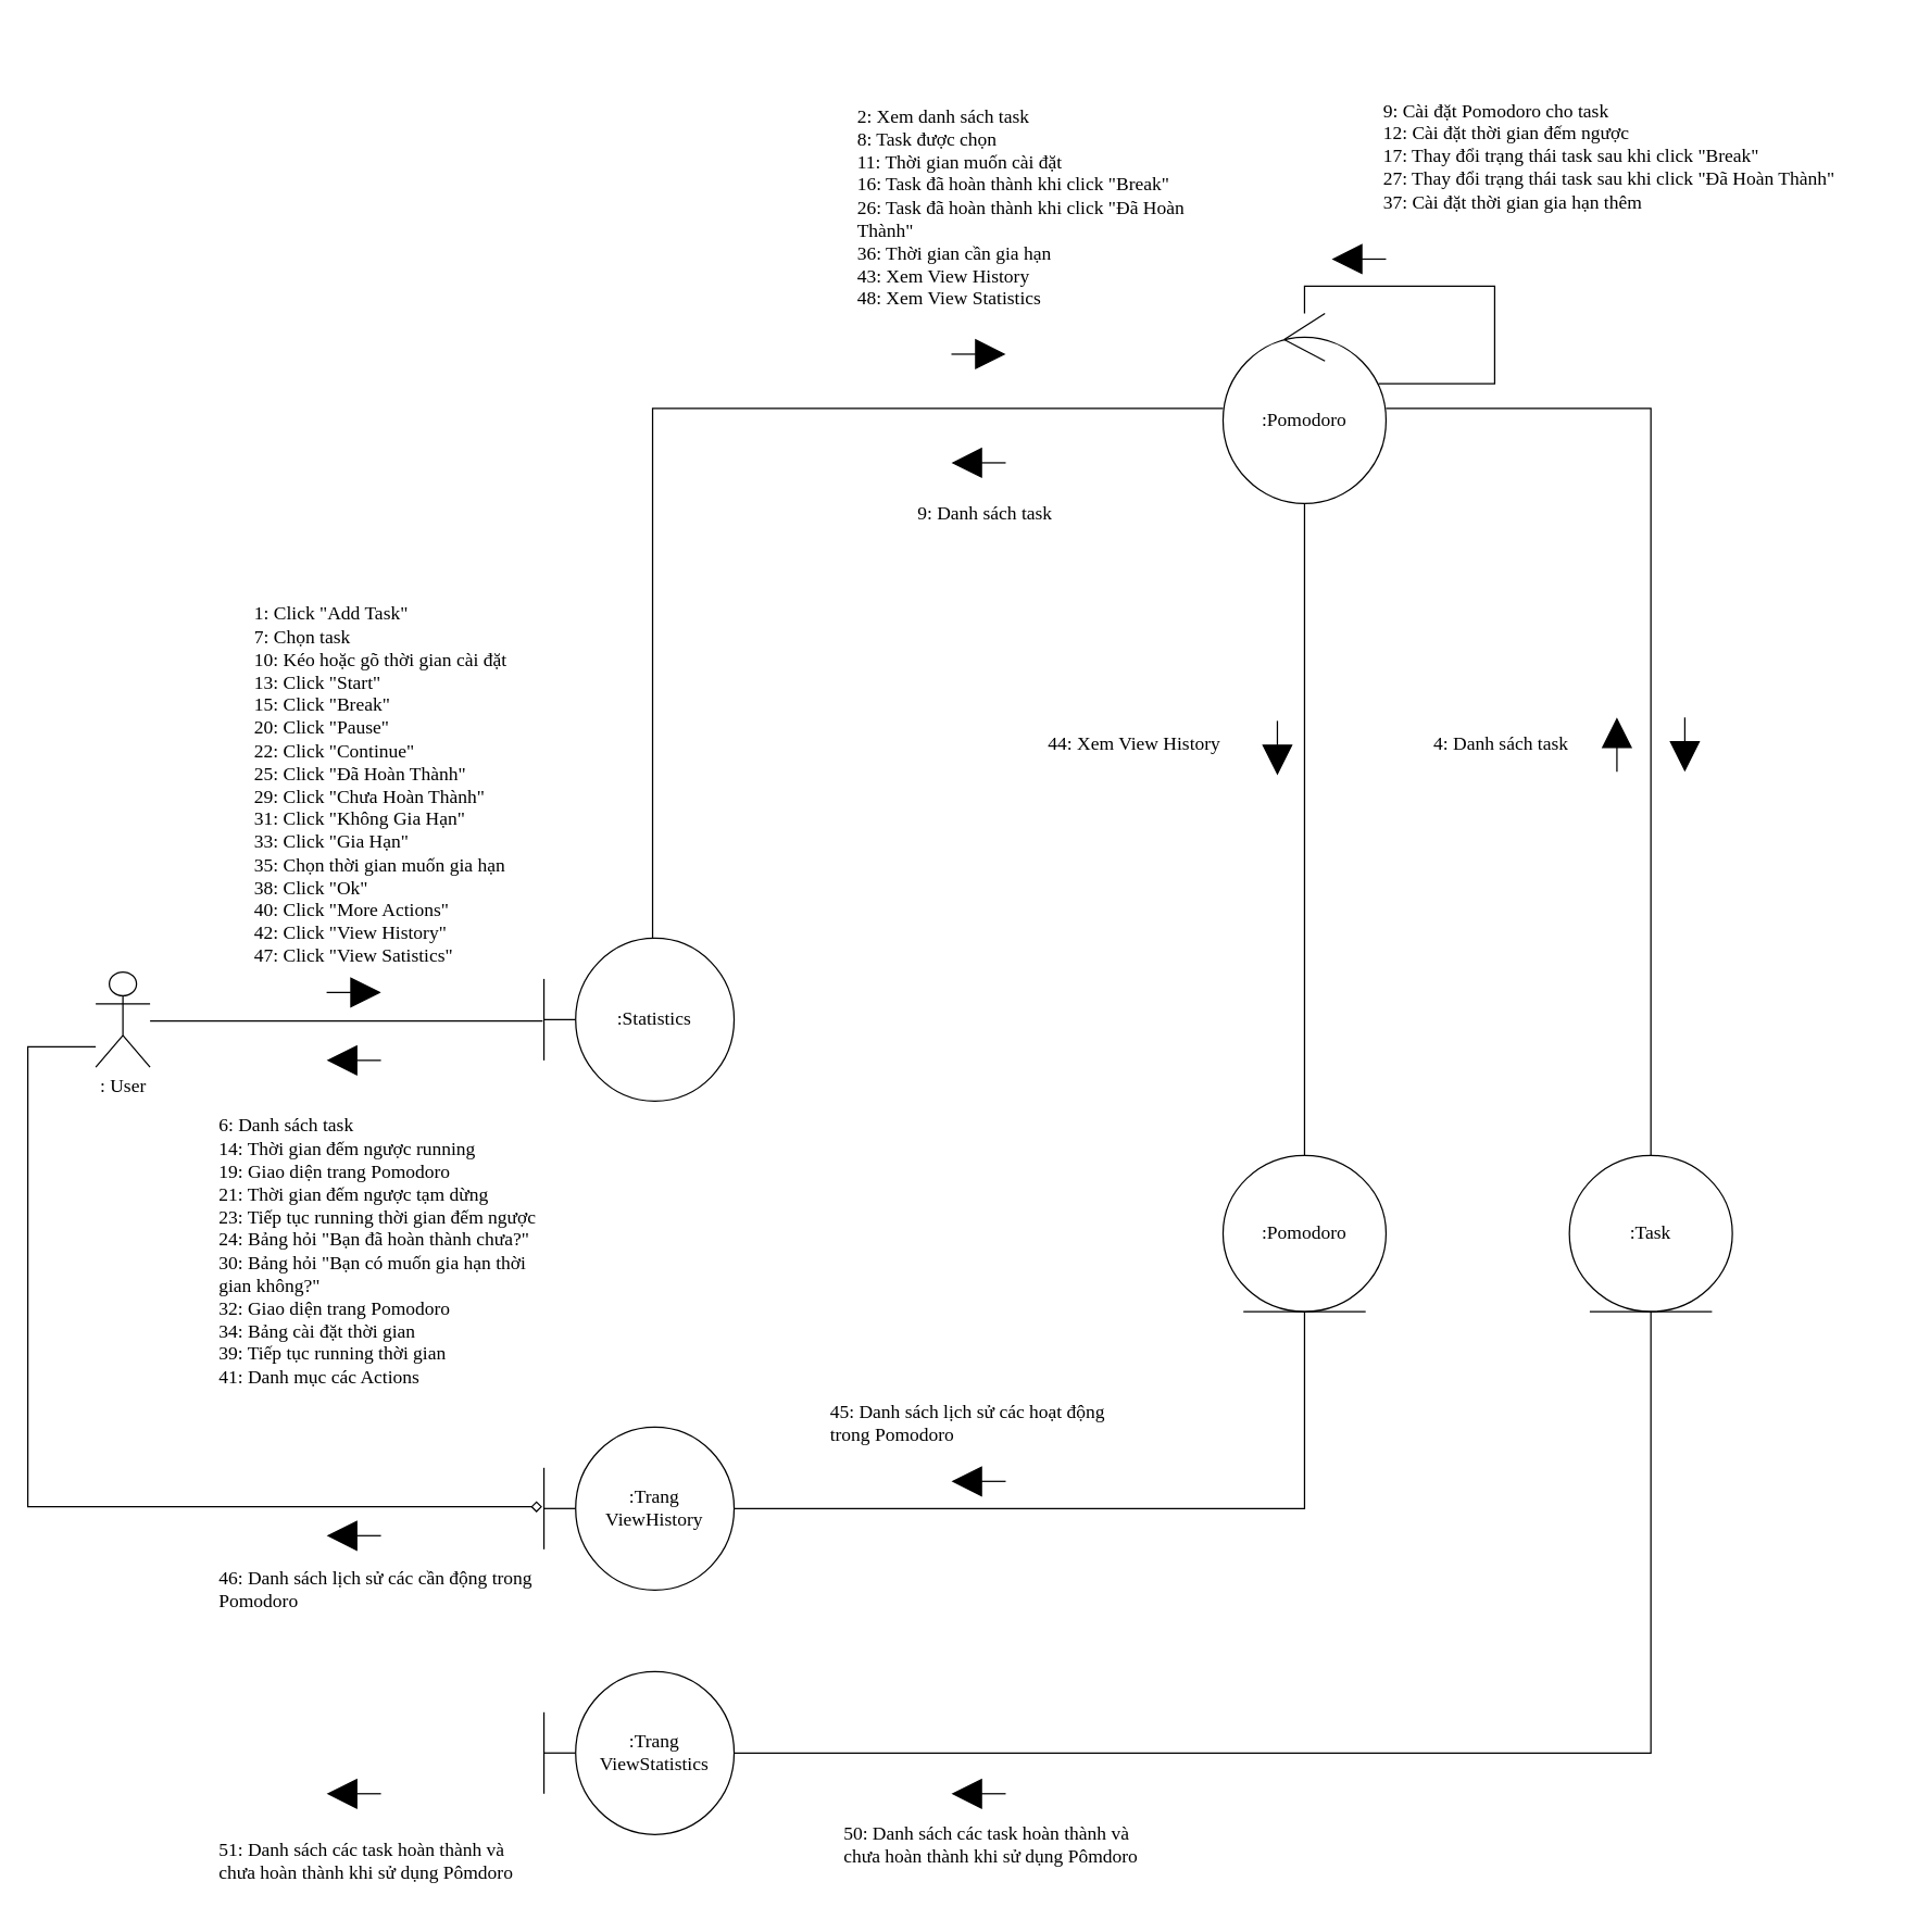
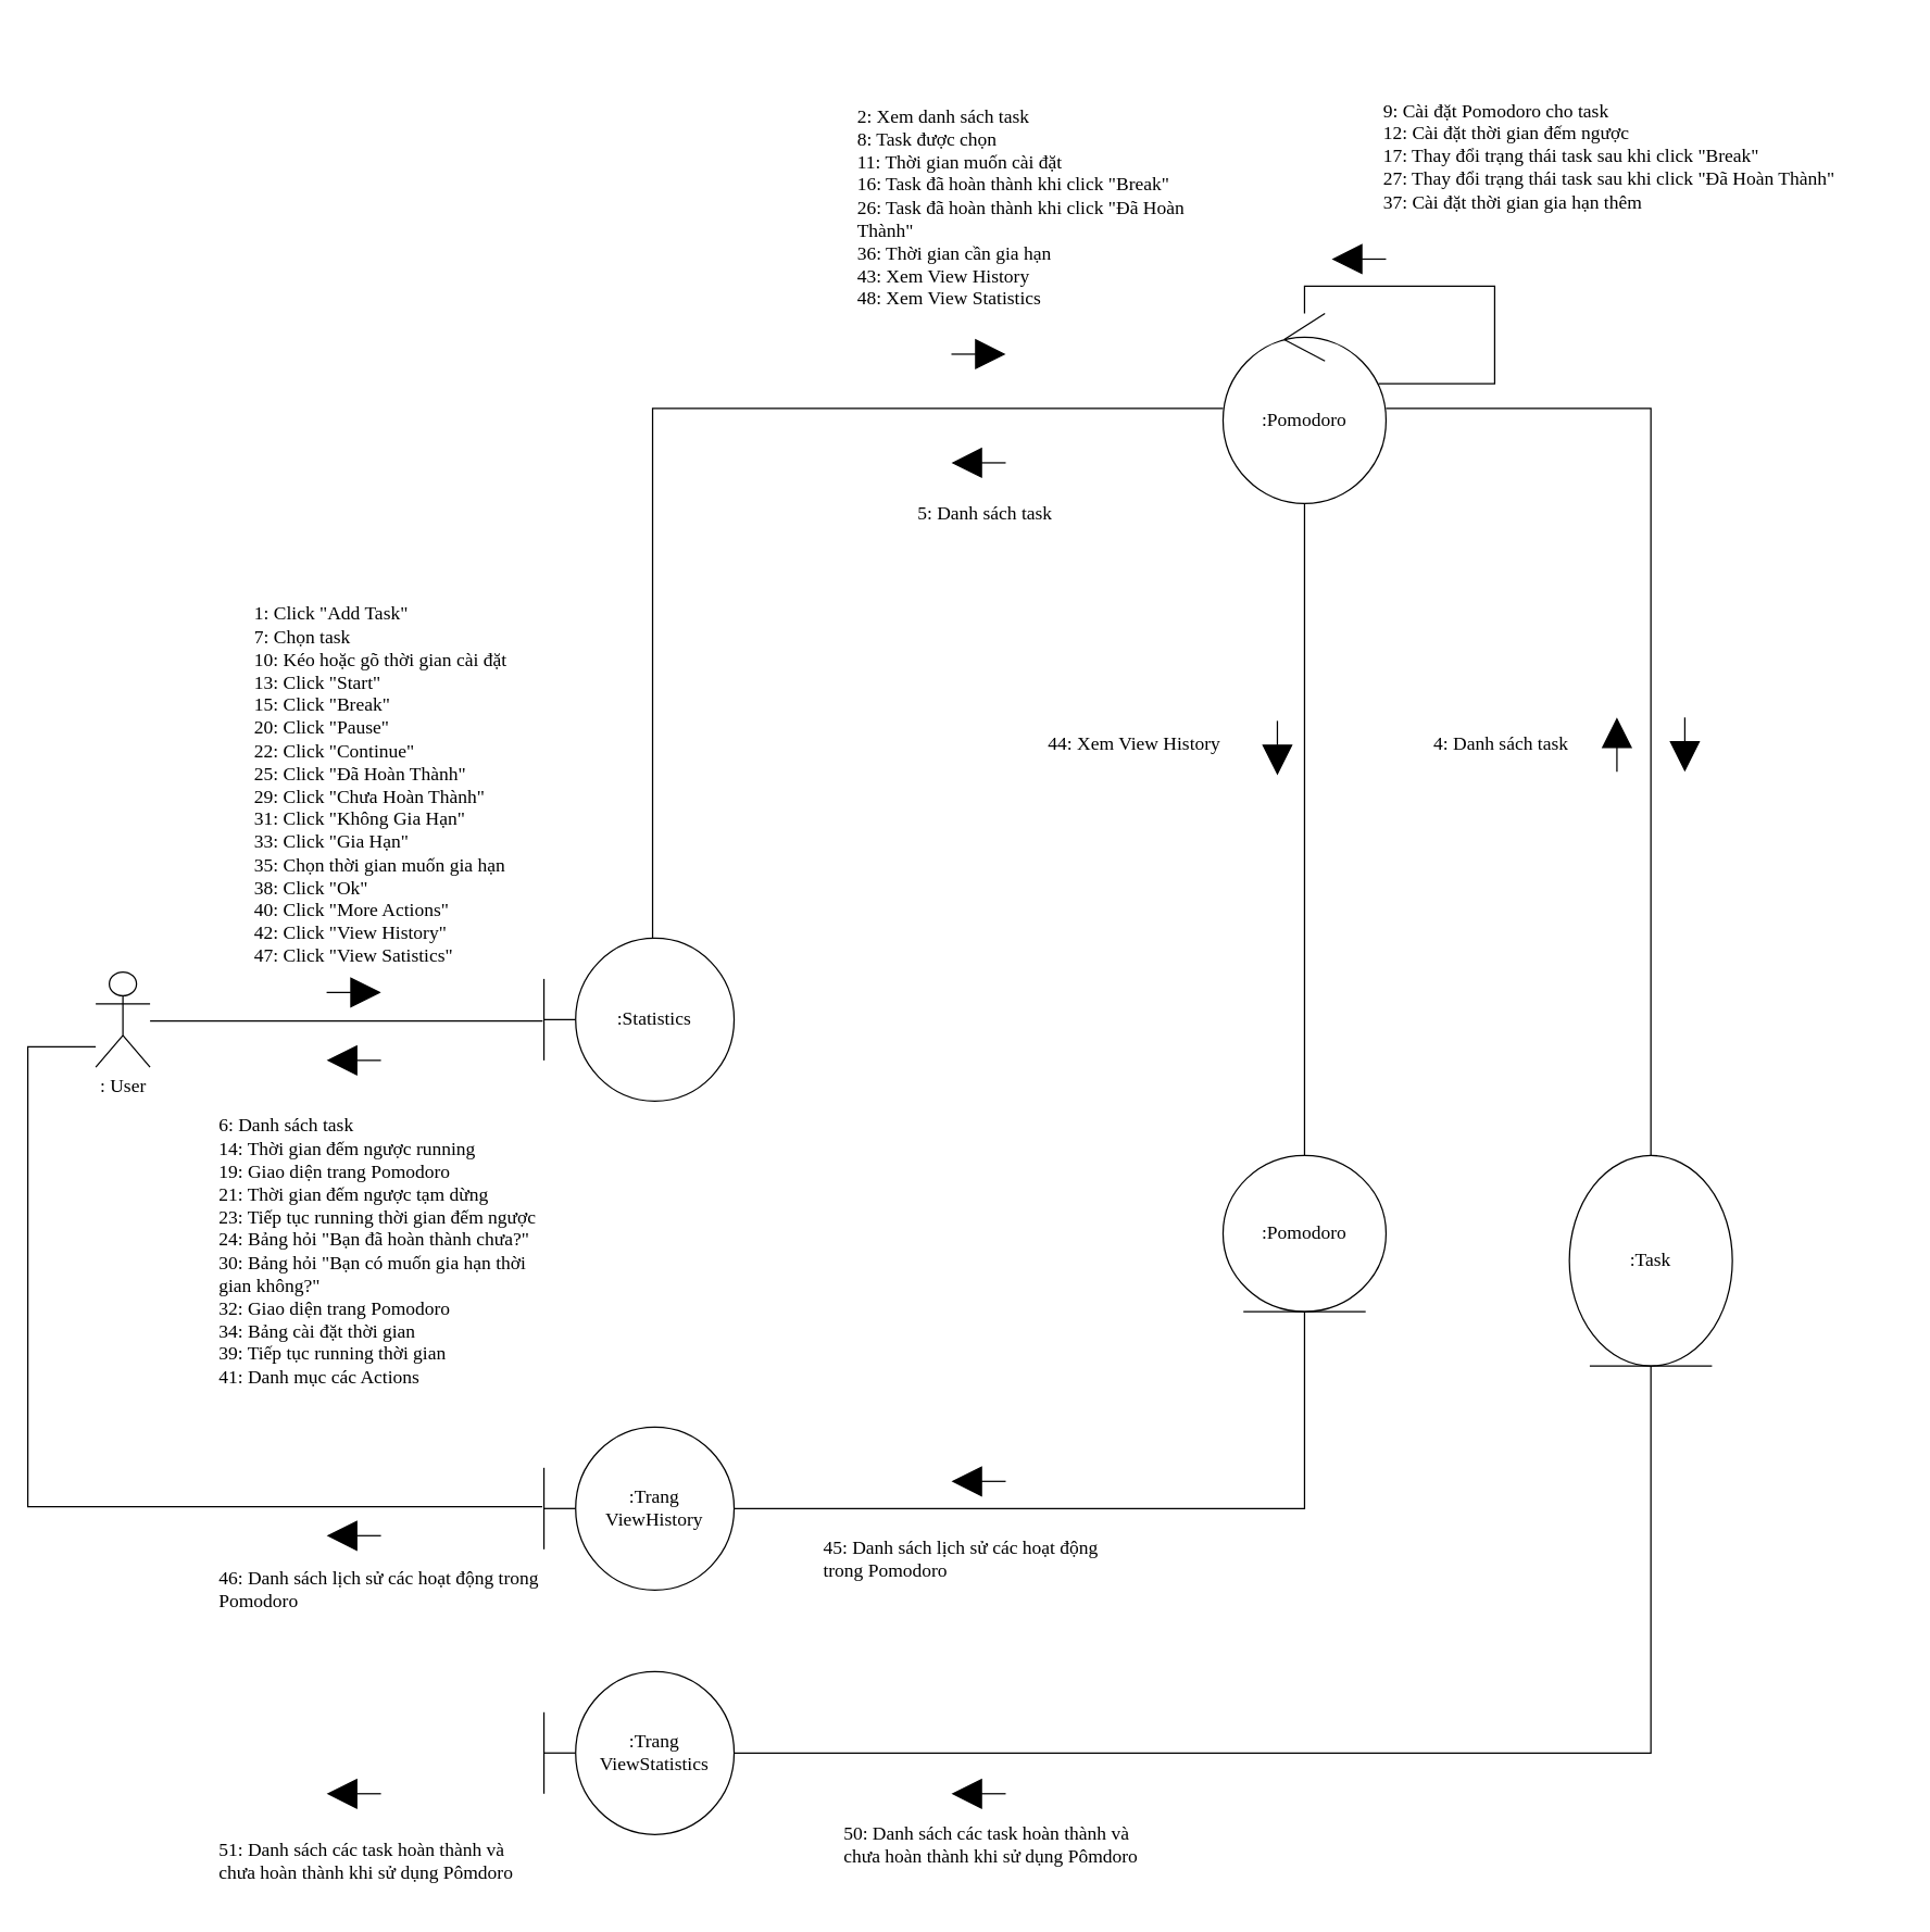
- <mxCell id="35" value="&lt;div style=&quot;text-align: left ; font-size: 14px&quot;&gt;9: Danh sách task&lt;/div&gt;" style="text;html=1;strokeColor=none;fillColor=none;align=center;verticalAlign=middle;whiteSpace=wrap;rounded=0;fontFamily=Verdana;fontSize=14;" parent="1" vertex="1"><mxGeometry x="640" y="350" width="170" height="55" as="geometry" /></mxCell>
+ <mxCell id="35" value="&lt;div style=&quot;text-align: left ; font-size: 14px&quot;&gt;5: Danh sách task&lt;/div&gt;" style="text;html=1;strokeColor=none;fillColor=none;align=center;verticalAlign=middle;whiteSpace=wrap;rounded=0;fontFamily=Verdana;fontSize=14;" parent="1" vertex="1"><mxGeometry x="640" y="350" width="170" height="55" as="geometry" /></mxCell>
- <mxCell id="12" value=":Task" style="ellipse;shape=umlEntity;whiteSpace=wrap;html=1;fontSize=14;fontFamily=Verdana;" parent="1" vertex="1"><mxGeometry x="1155" y="850" width="120" height="115" as="geometry" /></mxCell>
+ <mxCell id="12" value=":Task" style="ellipse;shape=umlEntity;whiteSpace=wrap;html=1;fontSize=14;fontFamily=Verdana;" parent="1" vertex="1"><mxGeometry x="1155" y="850" width="120" height="155" as="geometry" /></mxCell>
- <mxCell id="36" value="&lt;div style=&quot;text-align: left ; font-size: 14px&quot;&gt;45: Danh sách lịch sử các hoạt động trong Pomodoro&lt;/div&gt;" style="text;html=1;strokeColor=none;fillColor=none;align=center;verticalAlign=middle;whiteSpace=wrap;rounded=0;fontFamily=Verdana;fontSize=14;" parent="1" vertex="1"><mxGeometry x="610" y="1020" width="230" height="55" as="geometry" /></mxCell>
+ <mxCell id="36" value="&lt;div style=&quot;text-align: left ; font-size: 14px&quot;&gt;45: Danh sách lịch sử các hoạt động trong Pomodoro&lt;/div&gt;" style="text;html=1;strokeColor=none;fillColor=none;align=center;verticalAlign=middle;whiteSpace=wrap;rounded=0;fontFamily=Verdana;fontSize=14;" parent="1" vertex="1"><mxGeometry x="605" y="1120" width="230" height="55" as="geometry" /></mxCell>
- <mxCell id="5" style="edgeStyle=orthogonalEdgeStyle;rounded=0;orthogonalLoop=1;jettySize=auto;html=1;endArrow=diamond;endFill=0;fontSize=14;fontFamily=Verdana;entryX=-0.009;entryY=0.489;entryDx=0;entryDy=0;entryPerimeter=0;" parent="1" source="6" target="20" edge="1"><mxGeometry relative="1" as="geometry"><Array as="points"><mxPoint x="20" y="770" /><mxPoint x="20" y="1109" /></Array></mxGeometry></mxCell>
+ <mxCell id="5" style="edgeStyle=orthogonalEdgeStyle;rounded=0;orthogonalLoop=1;jettySize=auto;html=1;endArrow=none;endFill=0;fontSize=14;fontFamily=Verdana;entryX=-0.009;entryY=0.489;entryDx=0;entryDy=0;entryPerimeter=0;" parent="1" source="6" target="20" edge="1"><mxGeometry relative="1" as="geometry"><Array as="points"><mxPoint x="20" y="770" /><mxPoint x="20" y="1109" /></Array></mxGeometry></mxCell>
- <mxCell id="24" value="&lt;div style=&quot;text-align: left ; font-size: 14px&quot;&gt;46: Danh sách lịch sử các cần động trong Pomodoro&lt;/div&gt;" style="text;html=1;strokeColor=none;fillColor=none;align=center;verticalAlign=middle;whiteSpace=wrap;rounded=0;fontFamily=Verdana;fontSize=14;" parent="1" vertex="1"><mxGeometry x="160" y="1140" width="240" height="60" as="geometry" /></mxCell>
+ <mxCell id="24" value="&lt;div style=&quot;text-align: left ; font-size: 14px&quot;&gt;46: Danh sách lịch sử các hoạt động trong Pomodoro&lt;/div&gt;" style="text;html=1;strokeColor=none;fillColor=none;align=center;verticalAlign=middle;whiteSpace=wrap;rounded=0;fontFamily=Verdana;fontSize=14;" parent="1" vertex="1"><mxGeometry x="160" y="1140" width="240" height="60" as="geometry" /></mxCell>
